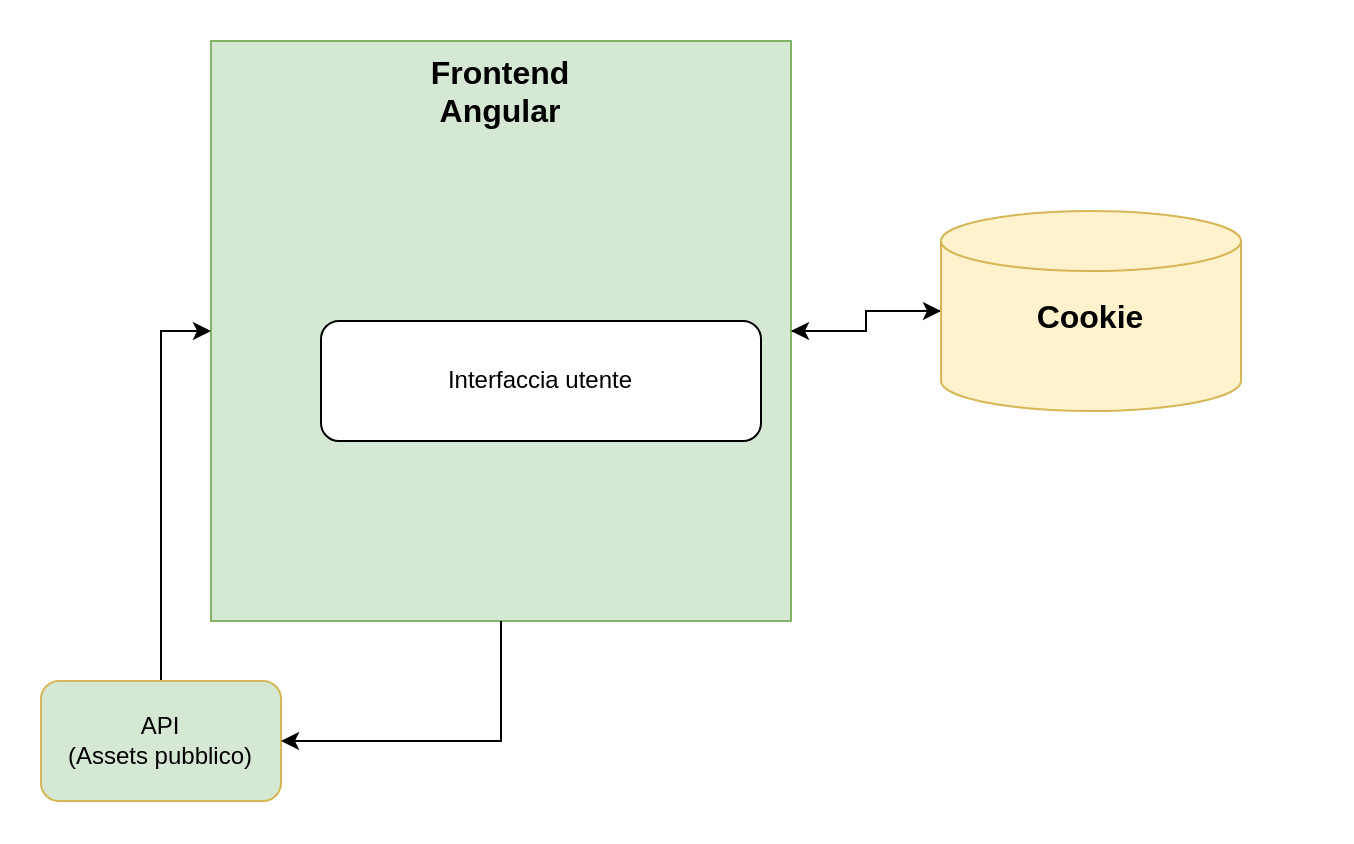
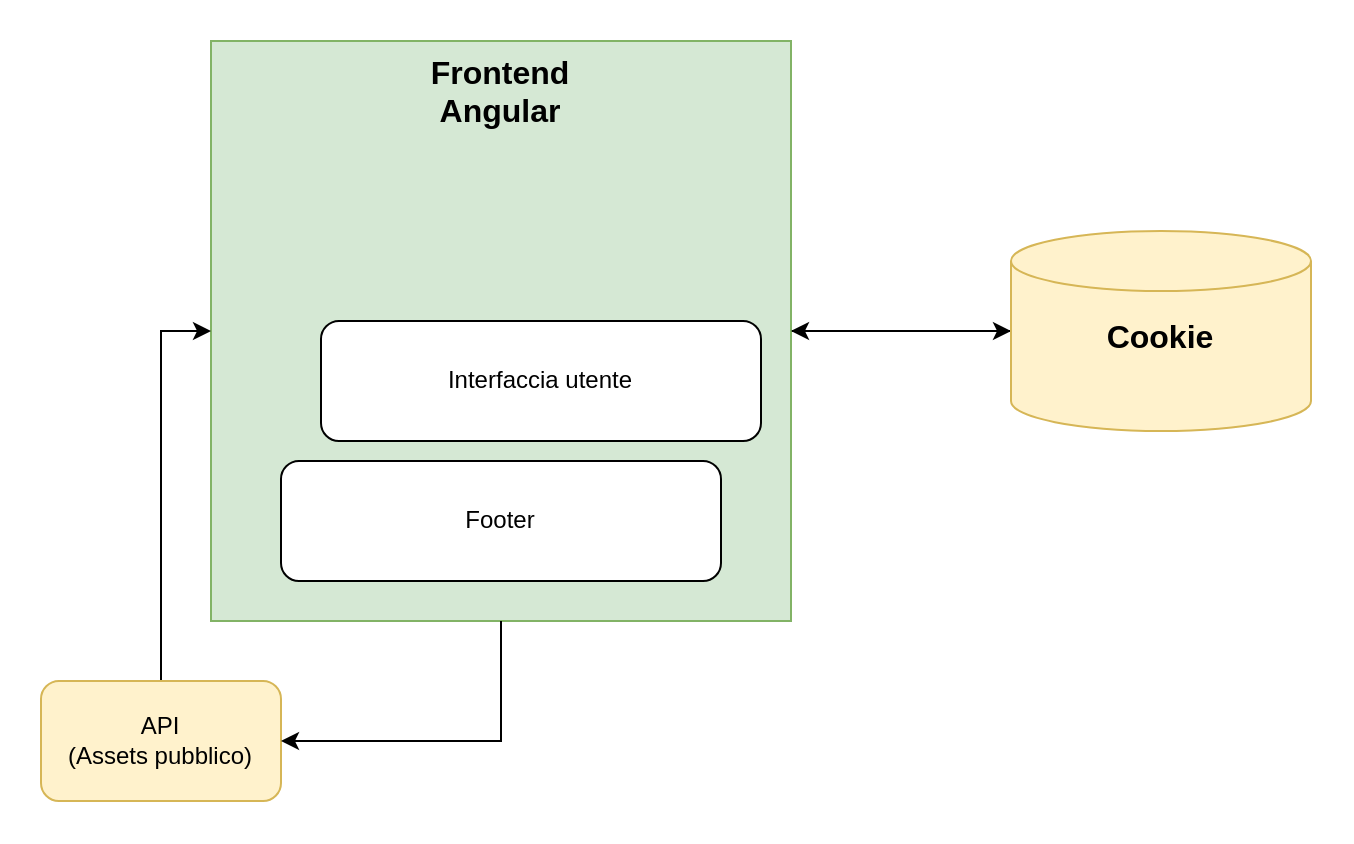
- <mxCell id="5" value="&lt;b style=&quot;font-size: 16px;&quot;&gt;&lt;font style=&quot;font-size: 16px;&quot;&gt;Cookie&lt;br&gt;&lt;br&gt;&lt;/font&gt;&lt;/b&gt;" style="shape=cylinder3;whiteSpace=wrap;html=1;boundedLbl=1;backgroundOutline=1;size=15;fillColor=#fff2cc;strokeColor=#d6b656;" vertex="1" parent="1"><mxGeometry x="470" y="105" width="150" height="100" as="geometry" /></mxCell>
+ <mxCell id="5" value="&lt;b style=&quot;font-size: 16px;&quot;&gt;&lt;font style=&quot;font-size: 16px;&quot;&gt;Cookie&lt;br&gt;&lt;br&gt;&lt;/font&gt;&lt;/b&gt;" style="shape=cylinder3;whiteSpace=wrap;html=1;boundedLbl=1;backgroundOutline=1;size=15;fillColor=#fff2cc;strokeColor=#d6b656;" vertex="1" parent="1"><mxGeometry x="505" y="115" width="150" height="100" as="geometry" /></mxCell>
+ <mxCell id="7" value="Footer" style="rounded=1;whiteSpace=wrap;html=1;" vertex="1" parent="1"><mxGeometry x="140" y="230" width="220" height="60" as="geometry" /></mxCell>
- <mxCell id="9" value="API&lt;br&gt;(Assets pubblico)" style="rounded=1;whiteSpace=wrap;html=1;fillColor=#d5e8d4;strokeColor=#d6b656;" vertex="1" parent="1"><mxGeometry x="20" y="340" width="120" height="60" as="geometry" /></mxCell>
+ <mxCell id="9" value="API&lt;br&gt;(Assets pubblico)" style="rounded=1;whiteSpace=wrap;html=1;fillColor=#fff2cc;strokeColor=#d6b656;" vertex="1" parent="1"><mxGeometry x="20" y="340" width="120" height="60" as="geometry" /></mxCell>
